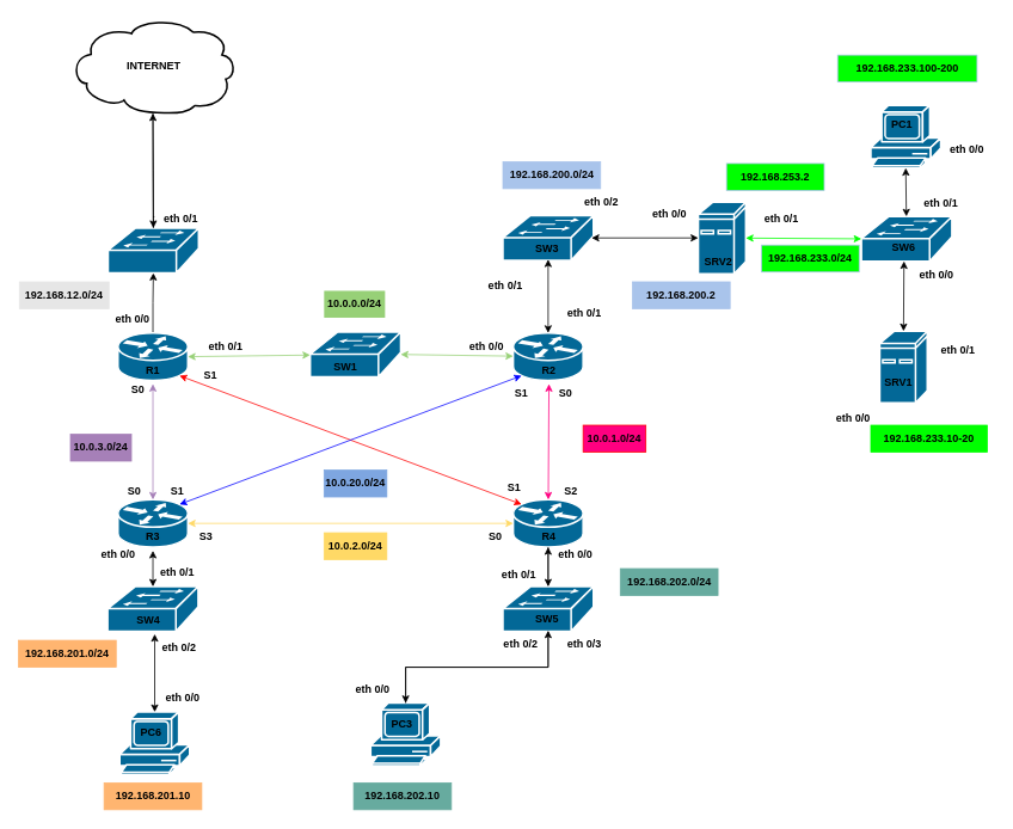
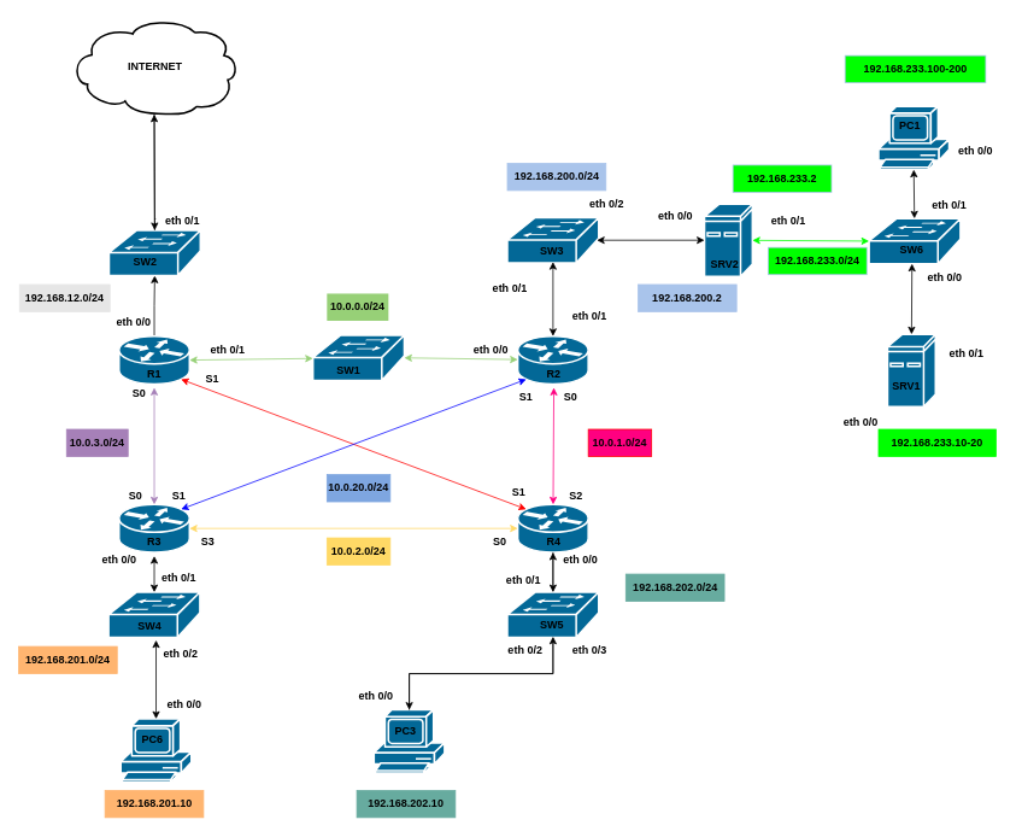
- <mxCell id="101" value="&lt;div&gt;&lt;b style=&quot;background-color: initial;&quot;&gt;1&lt;/b&gt;&lt;b style=&quot;background-color: initial;&quot;&gt;92.168.253.2&lt;/b&gt;&lt;/div&gt;" style="text;html=1;align=center;verticalAlign=middle;whiteSpace=wrap;rounded=0;fillColor=#00FF00;strokeColor=#A9C4EB;" vertex="1" parent="1"><mxGeometry x="810" y="182" width="109" height="30" as="geometry" /></mxCell>
+ <mxCell id="101" value="&lt;div&gt;&lt;b style=&quot;background-color: initial;&quot;&gt;1&lt;/b&gt;&lt;b style=&quot;background-color: initial;&quot;&gt;92.168.233.2&lt;/b&gt;&lt;/div&gt;" style="text;html=1;align=center;verticalAlign=middle;whiteSpace=wrap;rounded=0;fillColor=#00FF00;strokeColor=#A9C4EB;" vertex="1" parent="1"><mxGeometry x="810" y="182" width="109" height="30" as="geometry" /></mxCell>
+ <mxCell id="17" value="SW2" style="text;html=1;align=center;verticalAlign=middle;whiteSpace=wrap;rounded=0;fontStyle=1" vertex="1" parent="1"><mxGeometry x="130" y="274" width="60" height="30" as="geometry" /></mxCell>
- <mxCell id="47" value="&lt;div&gt;&lt;b style=&quot;background-color: initial;&quot;&gt;10.0.3.0/24&lt;/b&gt;&lt;br&gt;&lt;/div&gt;" style="text;html=1;align=center;verticalAlign=middle;whiteSpace=wrap;rounded=0;fillColor=#A680B8;strokeColor=#A680B8;" vertex="1" parent="1"><mxGeometry x="78" y="484" width="68" height="30" as="geometry" /></mxCell>
+ <mxCell id="47" value="&lt;div&gt;&lt;b style=&quot;background-color: initial;&quot;&gt;10.0.3.0/24&lt;/b&gt;&lt;br&gt;&lt;/div&gt;" style="text;html=1;align=center;verticalAlign=middle;whiteSpace=wrap;rounded=0;fillColor=#A680B8;strokeColor=#A680B8;" vertex="1" parent="1"><mxGeometry x="73" y="474" width="68" height="30" as="geometry" /></mxCell>
